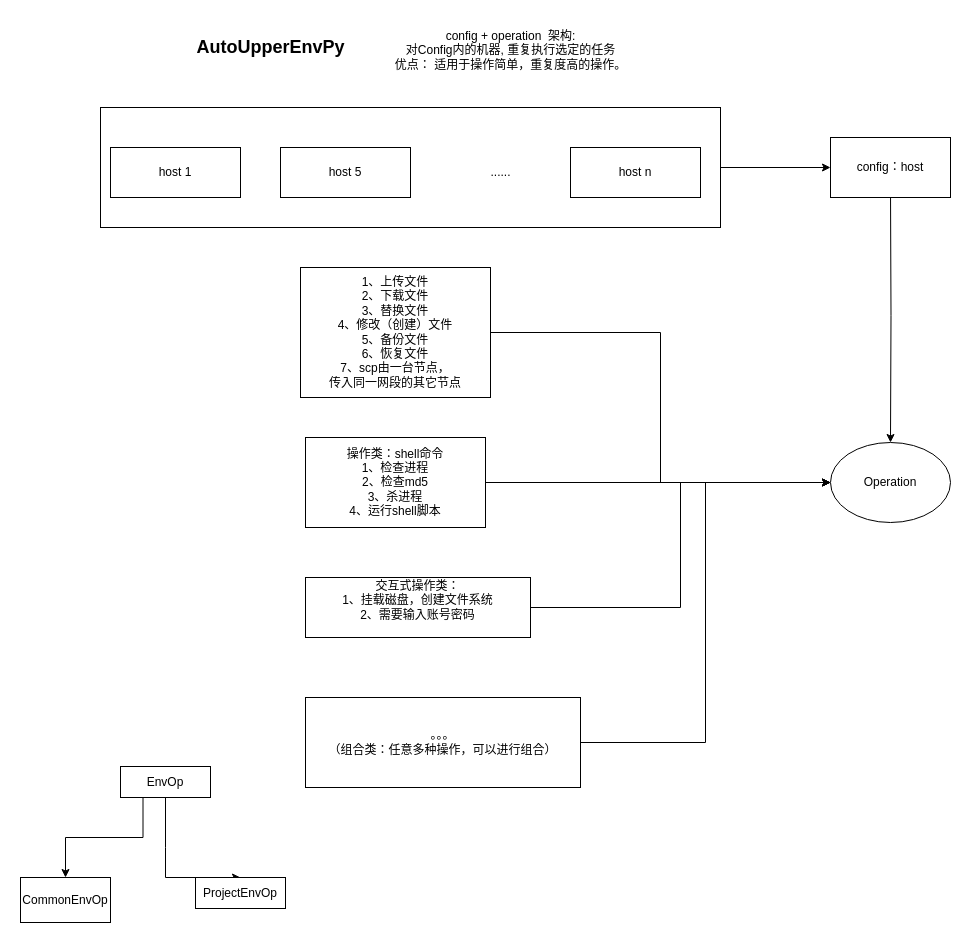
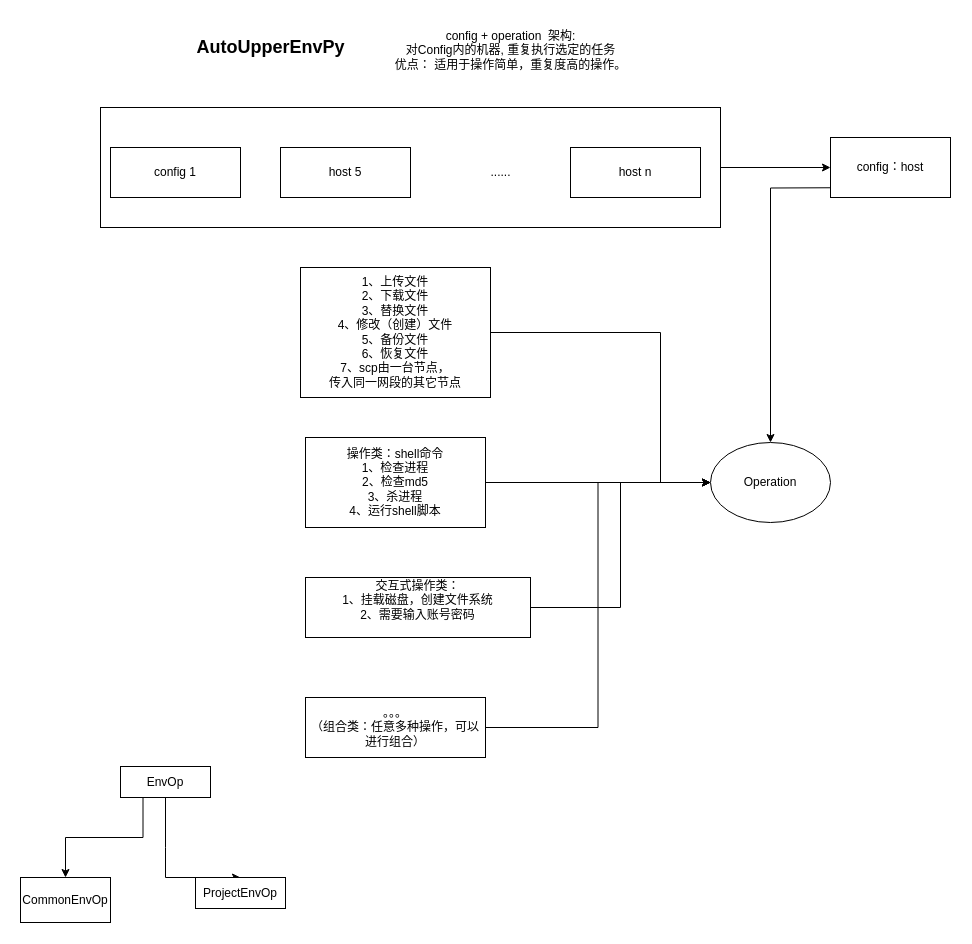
- <mxCell id="4" value="host 1" style="rounded=0;whiteSpace=wrap;html=1;" parent="1" vertex="1"><mxGeometry x="110" y="147" width="130" height="50" as="geometry" /></mxCell>
+ <mxCell id="4" value="config 1" style="rounded=0;whiteSpace=wrap;html=1;" parent="1" vertex="1"><mxGeometry x="110" y="147" width="130" height="50" as="geometry" /></mxCell>
- <mxCell id="20" value="Operation" style="ellipse;whiteSpace=wrap;html=1;" parent="1" vertex="1"><mxGeometry x="830" y="442" width="120" height="80" as="geometry" /></mxCell>
+ <mxCell id="20" value="Operation" style="ellipse;whiteSpace=wrap;html=1;" parent="1" vertex="1"><mxGeometry x="710" y="442" width="120" height="80" as="geometry" /></mxCell>
- <mxCell id="19" value="。。。&lt;div&gt;（组合类：任意多种操作，可以进行组合）&lt;/div&gt;" style="rounded=0;whiteSpace=wrap;html=1;" parent="1" vertex="1"><mxGeometry x="305" y="697" width="275" height="90" as="geometry" /></mxCell>
+ <mxCell id="19" value="。。。&lt;div&gt;（组合类：任意多种操作，可以进行组合）&lt;/div&gt;" style="rounded=0;whiteSpace=wrap;html=1;" parent="1" vertex="1"><mxGeometry x="305" y="697" width="180" height="60" as="geometry" /></mxCell>
